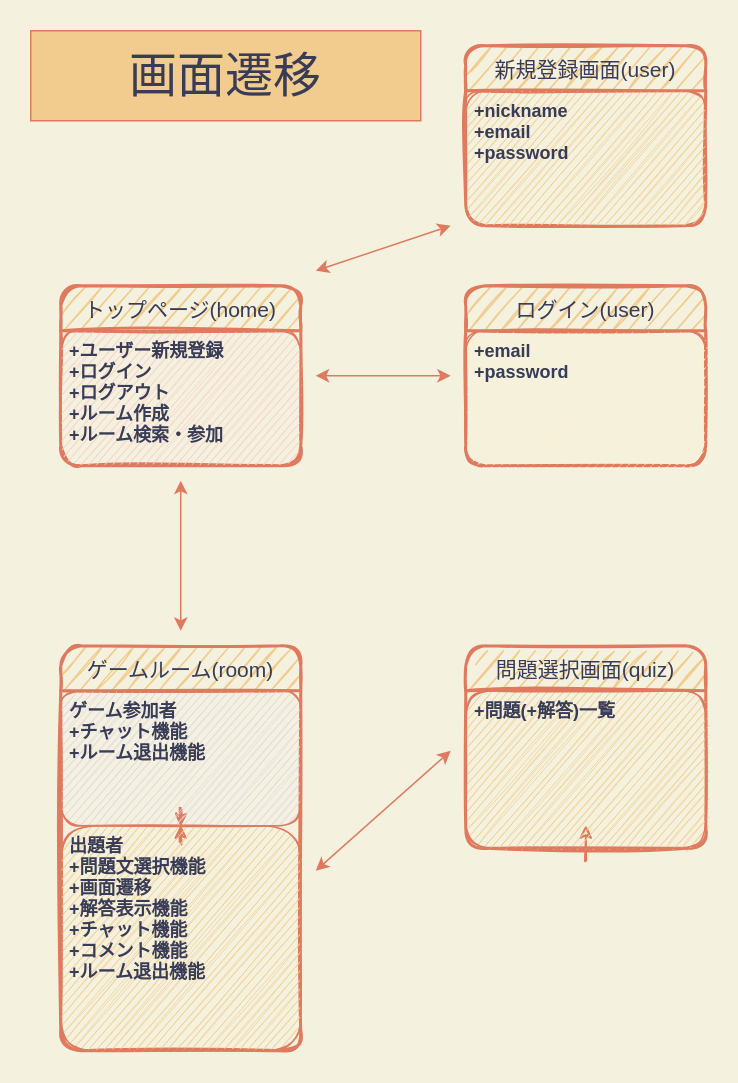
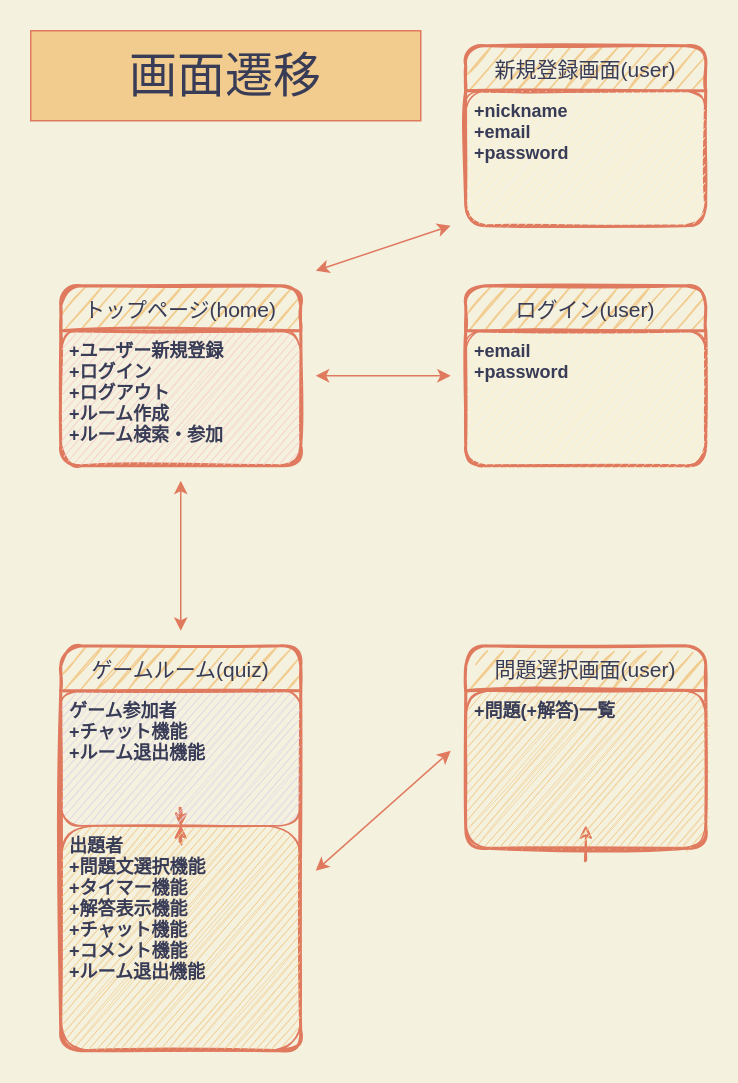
- <mxCell id="6" value="+nickname&#10;+email&#10;+password" style="align=left;spacingLeft=4;fontSize=12;verticalAlign=top;resizable=0;rotatable=0;part=1;fontStyle=1;rounded=1;sketch=1;fillColor=#F2CC8F;strokeColor=#E07A5F;fontColor=#393C56;" parent="5" vertex="1"><mxGeometry y="30" width="160" height="90" as="geometry" /></mxCell>
+ <mxCell id="6" value="+nickname&#10;+email&#10;+password" style="align=left;spacingLeft=4;fontSize=12;verticalAlign=top;resizable=0;rotatable=0;part=1;fontStyle=1;rounded=1;sketch=1;fillColor=#fff2cc;strokeColor=#E07A5F;fontColor=#393C56;" parent="5" vertex="1"><mxGeometry y="30" width="160" height="90" as="geometry" /></mxCell>
- <mxCell id="11" value="ゲームルーム(room)" style="swimlane;childLayout=stackLayout;horizontal=1;startSize=30;horizontalStack=0;fontSize=14;fontStyle=0;strokeWidth=2;resizeParent=0;resizeLast=1;shadow=0;dashed=0;align=center;rounded=1;sketch=1;fillColor=#F2CC8F;strokeColor=#E07A5F;fontColor=#393C56;" parent="1" vertex="1"><mxGeometry x="40" y="430" width="160" height="270" as="geometry" /></mxCell>
+ <mxCell id="11" value="ゲームルーム(quiz)" style="swimlane;childLayout=stackLayout;horizontal=1;startSize=30;horizontalStack=0;fontSize=14;fontStyle=0;strokeWidth=2;resizeParent=0;resizeLast=1;shadow=0;dashed=0;align=center;rounded=1;sketch=1;fillColor=#F2CC8F;strokeColor=#E07A5F;fontColor=#393C56;" parent="1" vertex="1"><mxGeometry x="40" y="430" width="160" height="270" as="geometry" /></mxCell>
- <mxCell id="18" value="問題選択画面(quiz)" style="swimlane;childLayout=stackLayout;horizontal=1;startSize=30;horizontalStack=0;fontSize=14;fontStyle=0;strokeWidth=2;resizeParent=0;resizeLast=1;shadow=0;dashed=0;align=center;rounded=1;sketch=1;fillColor=#F2CC8F;strokeColor=#E07A5F;fontColor=#393C56;" parent="1" vertex="1"><mxGeometry x="310" y="430" width="160" height="135" as="geometry" /></mxCell>
+ <mxCell id="18" value="問題選択画面(user)" style="swimlane;childLayout=stackLayout;horizontal=1;startSize=30;horizontalStack=0;fontSize=14;fontStyle=0;strokeWidth=2;resizeParent=0;resizeLast=1;shadow=0;dashed=0;align=center;rounded=1;sketch=1;fillColor=#F2CC8F;strokeColor=#E07A5F;fontColor=#393C56;" parent="1" vertex="1"><mxGeometry x="310" y="430" width="160" height="135" as="geometry" /></mxCell>
- <mxCell id="17" value="出題者&#10;+問題文選択機能&#10;+画面遷移&#10;+解答表示機能&#10;+チャット機能&#10;+コメント機能&#10;+ルーム退出機能" style="align=left;spacingLeft=4;fontSize=12;verticalAlign=top;resizable=0;rotatable=0;part=1;fontStyle=1;rounded=1;sketch=1;fillColor=#F2CC8F;strokeColor=#E07A5F;fontColor=#393C56;" parent="11" vertex="1"><mxGeometry y="120" width="160" height="150" as="geometry" /></mxCell>
+ <mxCell id="17" value="出題者&#10;+問題文選択機能&#10;+タイマー機能&#10;+解答表示機能&#10;+チャット機能&#10;+コメント機能&#10;+ルーム退出機能" style="align=left;spacingLeft=4;fontSize=12;verticalAlign=top;resizable=0;rotatable=0;part=1;fontStyle=1;rounded=1;sketch=1;fillColor=#F2CC8F;strokeColor=#E07A5F;fontColor=#393C56;" parent="11" vertex="1"><mxGeometry y="120" width="160" height="150" as="geometry" /></mxCell>
